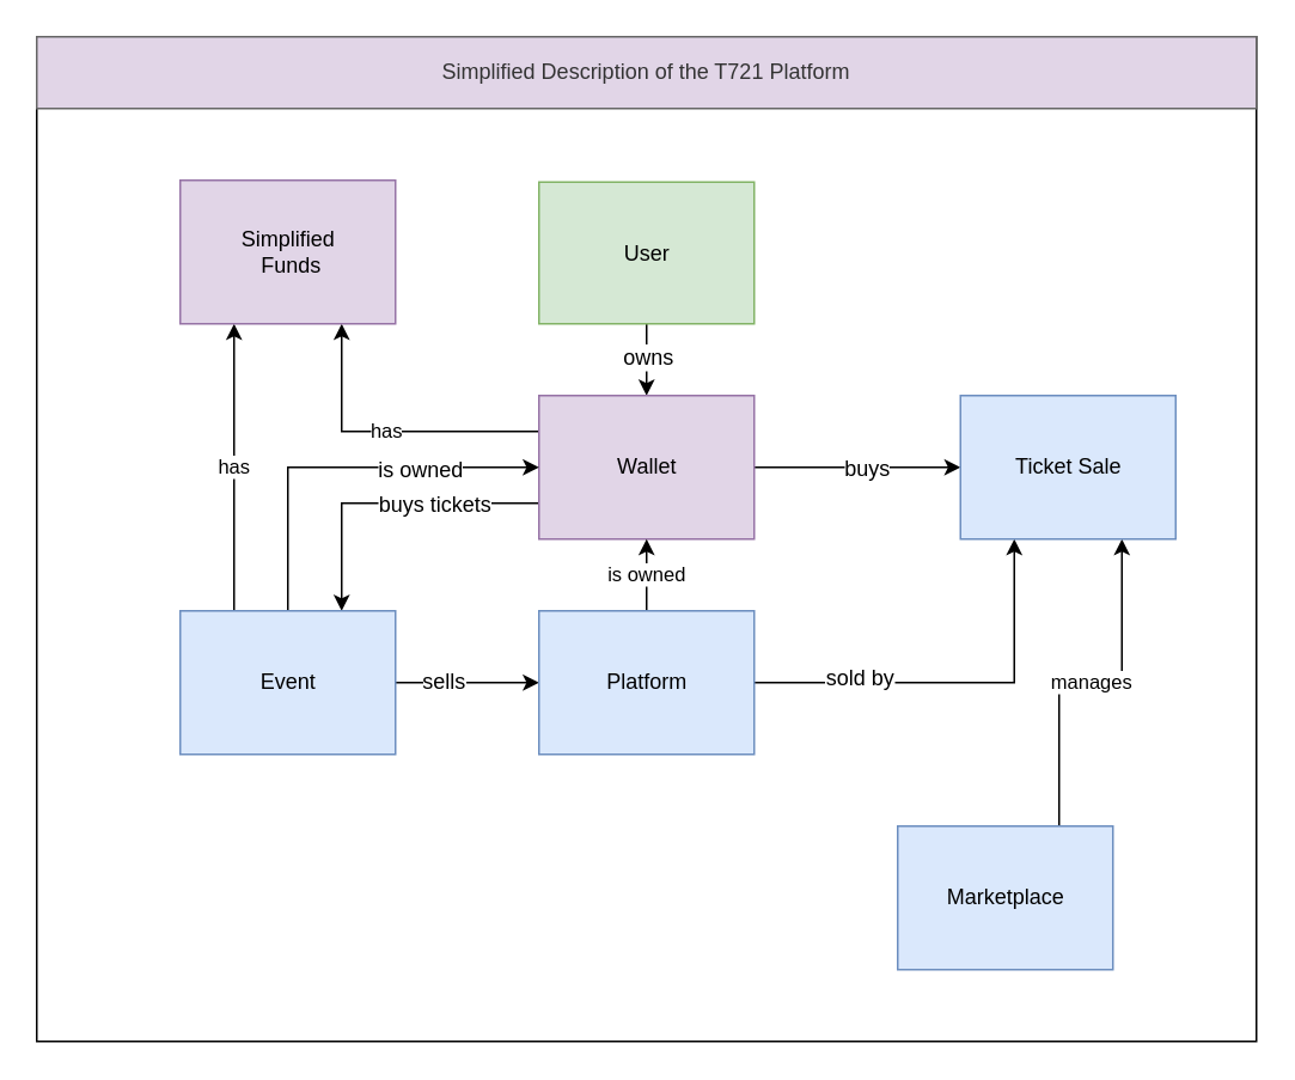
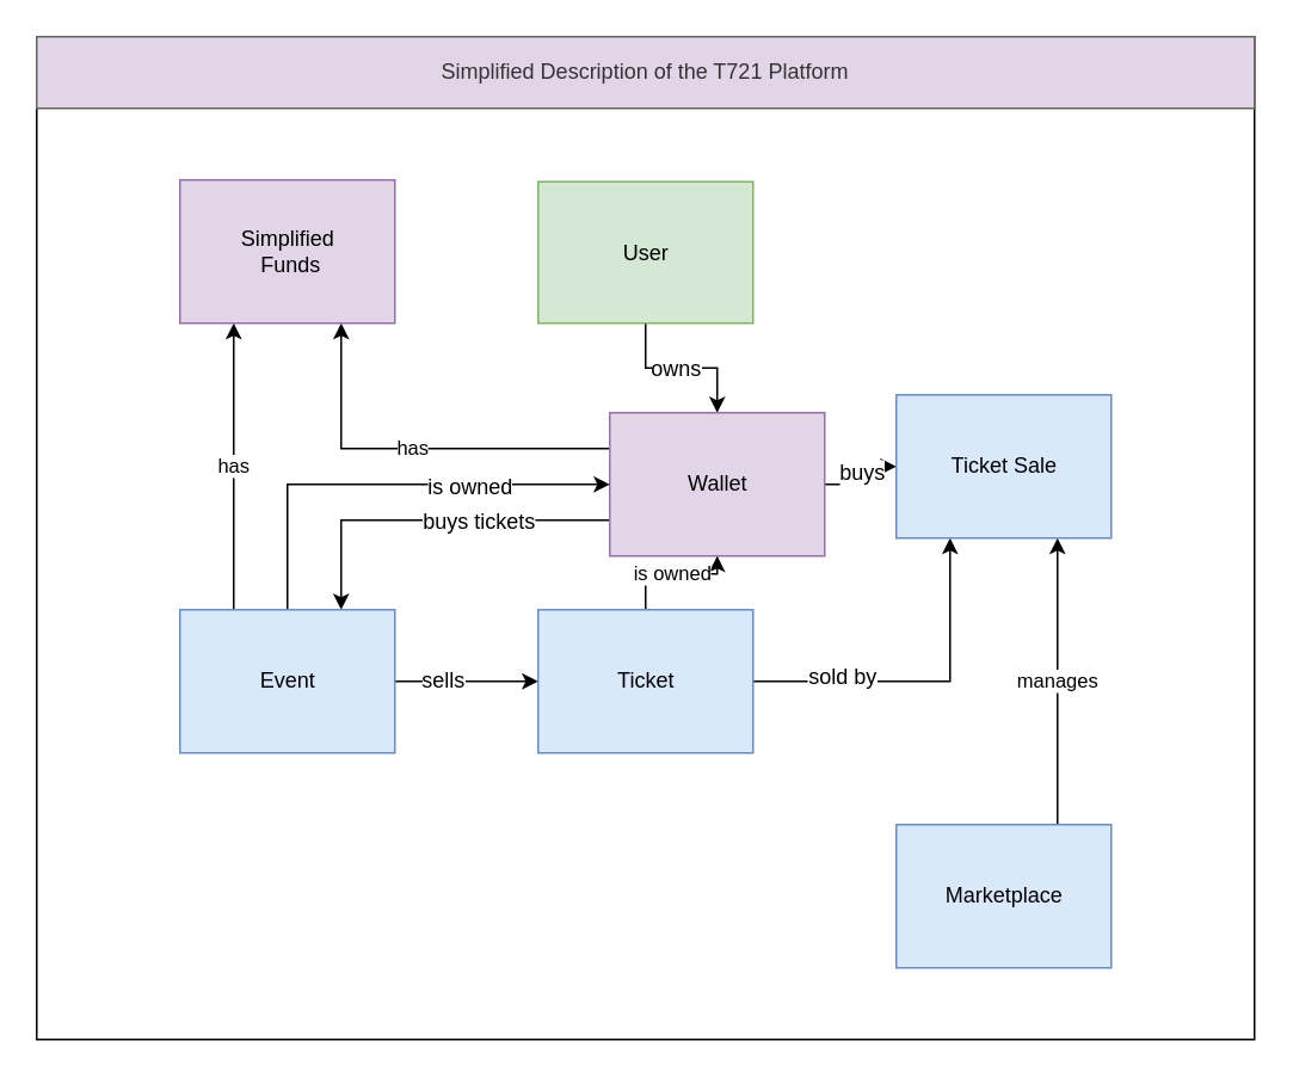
- <mxCell id="12" value="Wallet" style="html=1;fillColor=#e1d5e7;strokeColor=#9673a6;" parent="1" vertex="1"><mxGeometry x="300" y="220" width="120" height="80" as="geometry" /></mxCell>
+ <mxCell id="12" value="Wallet" style="html=1;fillColor=#e1d5e7;strokeColor=#9673a6;" parent="1" vertex="1"><mxGeometry x="340" y="230" width="120" height="80" as="geometry" /></mxCell>
- <mxCell id="26" value="Ticket Sale" style="html=1;fillColor=#dae8fc;strokeColor=#6c8ebf;" parent="1" vertex="1"><mxGeometry x="535" y="220" width="120" height="80" as="geometry" /></mxCell>
+ <mxCell id="26" value="Ticket Sale" style="html=1;fillColor=#dae8fc;strokeColor=#6c8ebf;" parent="1" vertex="1"><mxGeometry x="500" y="220" width="120" height="80" as="geometry" /></mxCell>
- <mxCell id="22" value="Platform" style="html=1;fillColor=#dae8fc;strokeColor=#6c8ebf;" parent="1" vertex="1"><mxGeometry x="300" y="340" width="120" height="80" as="geometry" /></mxCell>
+ <mxCell id="22" value="Ticket" style="html=1;fillColor=#dae8fc;strokeColor=#6c8ebf;" parent="1" vertex="1"><mxGeometry x="300" y="340" width="120" height="80" as="geometry" /></mxCell>
